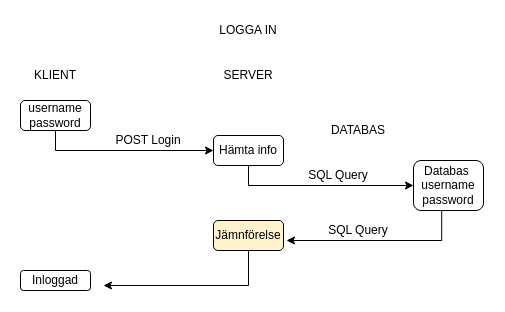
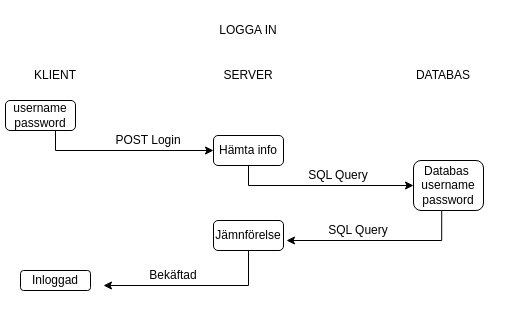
- <mxCell id="7" value="username&lt;br&gt;password&lt;br&gt;" style="rounded=1;whiteSpace=wrap;html=1;" vertex="1" parent="1"><mxGeometry x="20" y="100" width="70" height="30" as="geometry" /></mxCell>
+ <mxCell id="7" value="username&lt;br&gt;password&lt;br&gt;" style="rounded=1;whiteSpace=wrap;html=1;" vertex="1" parent="1"><mxGeometry x="5" y="100" width="70" height="30" as="geometry" /></mxCell>
- <mxCell id="4" value="DATABAS" style="text;html=1;strokeColor=none;fillColor=none;align=center;verticalAlign=middle;whiteSpace=wrap;rounded=0;" vertex="1" parent="1"><mxGeometry x="338" y="120" width="40" height="20" as="geometry" /></mxCell>
+ <mxCell id="4" value="DATABAS" style="text;html=1;strokeColor=none;fillColor=none;align=center;verticalAlign=middle;whiteSpace=wrap;rounded=0;" vertex="1" parent="1"><mxGeometry x="423" y="65" width="40" height="20" as="geometry" /></mxCell>
- <mxCell id="14" value="Jämnförelse" style="rounded=1;whiteSpace=wrap;html=1;fillColor=#fff2cc;" vertex="1" parent="1"><mxGeometry x="213" y="220" width="70" height="30" as="geometry" /></mxCell>
+ <mxCell id="14" value="Jämnförelse" style="rounded=1;whiteSpace=wrap;html=1;" vertex="1" parent="1"><mxGeometry x="213" y="220" width="70" height="30" as="geometry" /></mxCell>
+ <mxCell id="18" value="Bekäftad" style="text;html=1;strokeColor=none;fillColor=none;align=center;verticalAlign=middle;whiteSpace=wrap;rounded=0;" vertex="1" parent="1"><mxGeometry x="153" y="265" width="40" height="20" as="geometry" /></mxCell>
